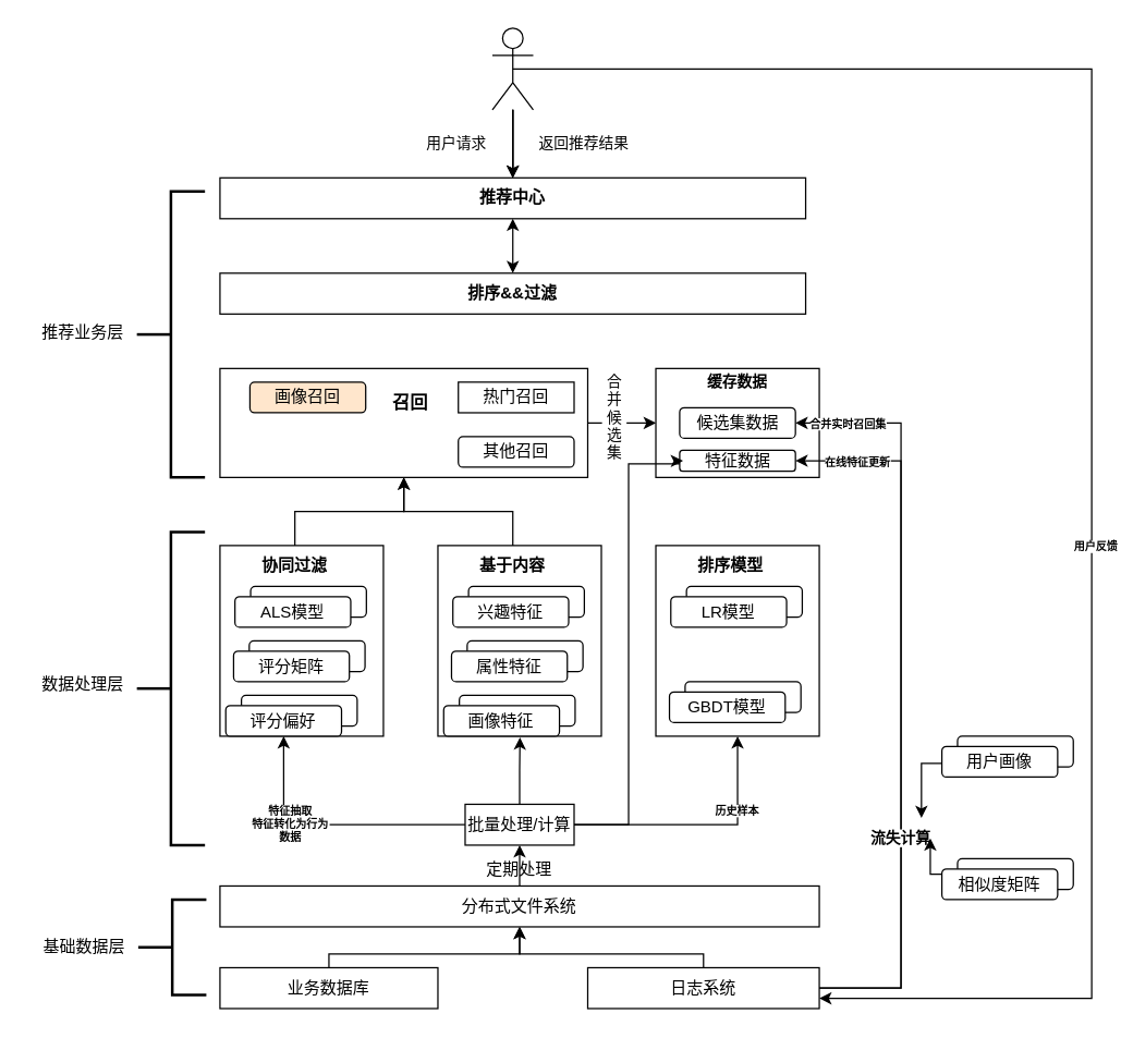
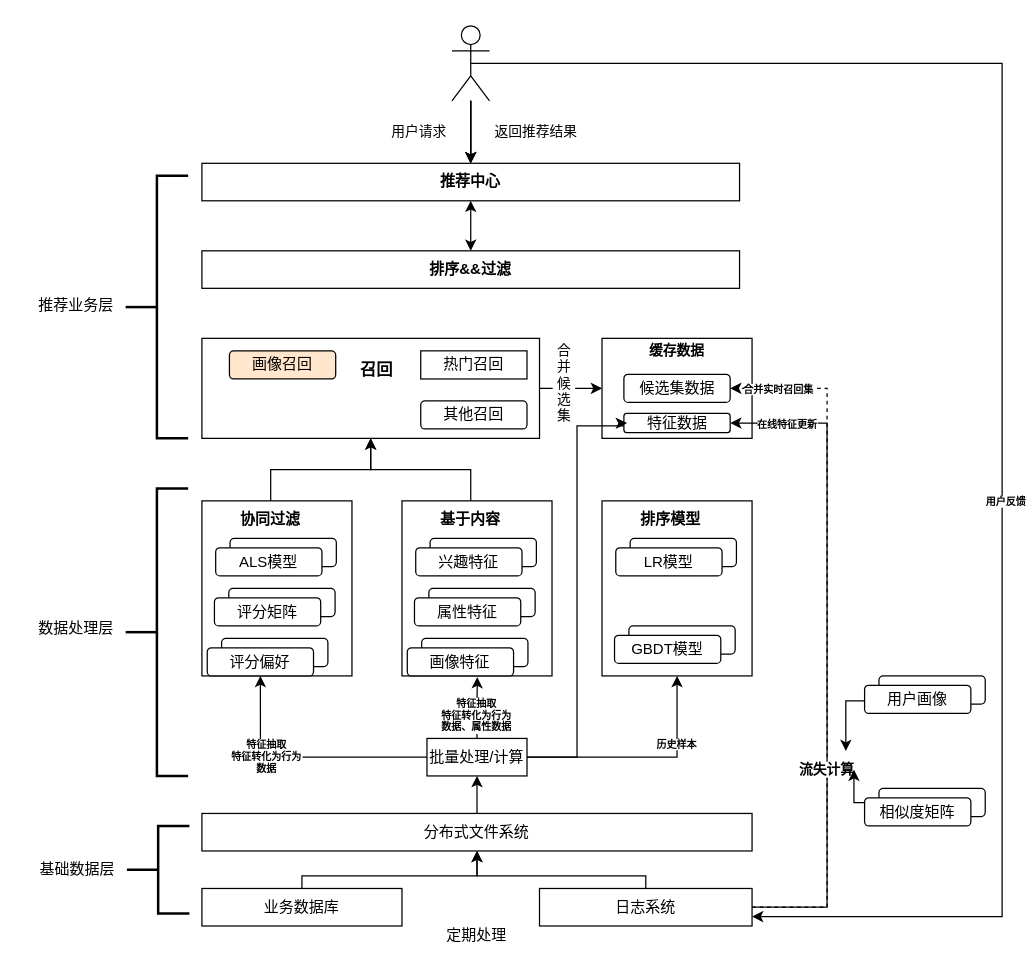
- <mxCell id="78" style="edgeStyle=orthogonalEdgeStyle;rounded=0;orthogonalLoop=1;jettySize=auto;html=1;entryX=1;entryY=0.5;entryDx=0;entryDy=0;fontFamily=Helvetica;fontSize=11;labelBackgroundColor=default;fontColor=none;noLabel=1;" edge="1" parent="1" source="5" target="75"><mxGeometry relative="1" as="geometry"><Array as="points"><mxPoint x="661" y="725" /><mxPoint x="661" y="310" /></Array></mxGeometry></mxCell>
+ <mxCell id="78" style="edgeStyle=orthogonalEdgeStyle;rounded=0;orthogonalLoop=1;jettySize=auto;html=1;entryX=1;entryY=0.5;entryDx=0;entryDy=0;fontFamily=Helvetica;fontSize=11;labelBackgroundColor=default;fontColor=none;noLabel=1;dashed=1;" edge="1" parent="1" source="5" target="75"><mxGeometry relative="1" as="geometry"><Array as="points"><mxPoint x="661" y="725" /><mxPoint x="661" y="310" /></Array></mxGeometry></mxCell>
+ <mxCell id="42" value="特征抽取&lt;br style=&quot;font-size: 8px;&quot;&gt;特征转化为行为数据、属性数据" style="text;html=1;strokeColor=none;fillColor=none;align=center;verticalAlign=middle;whiteSpace=wrap;rounded=0;fontFamily=Georgia;fontSize=8;fontStyle=1;labelBackgroundColor=default;" vertex="1" parent="1"><mxGeometry x="351" y="560" width="60" height="23" as="geometry" /></mxCell>
- <mxCell id="40" value="定期处理" style="text;html=1;strokeColor=none;fillColor=none;align=center;verticalAlign=middle;whiteSpace=wrap;rounded=0;fontFamily=Georgia;" vertex="1" parent="1"><mxGeometry x="351" y="630" width="60" height="15" as="geometry" /></mxCell>
+ <mxCell id="40" value="定期处理" style="text;html=1;strokeColor=none;fillColor=none;align=center;verticalAlign=middle;whiteSpace=wrap;rounded=0;fontFamily=Georgia;" vertex="1" parent="1"><mxGeometry x="351" y="740" width="60" height="15" as="geometry" /></mxCell>
